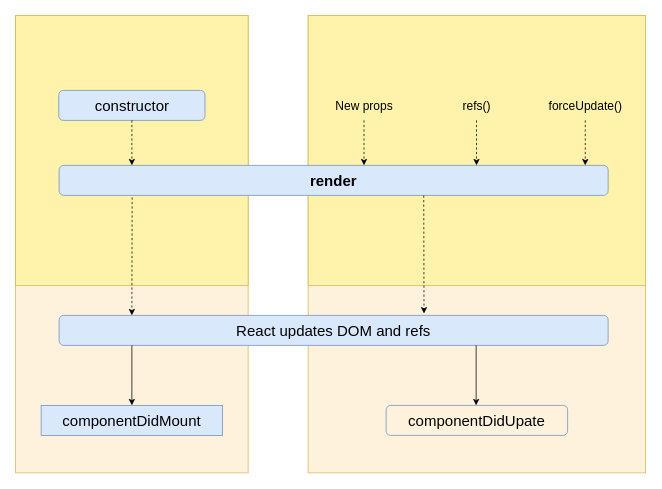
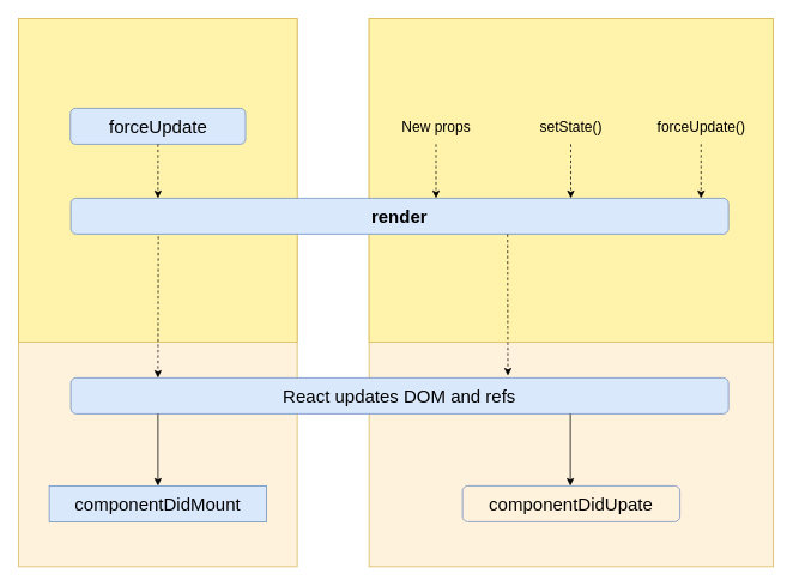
- <mxCell id="6" value="&lt;font style=&quot;font-size: 20px&quot;&gt;constructor&lt;/font&gt;" style="rounded=1;whiteSpace=wrap;html=1;fillColor=#dae8fc;strokeColor=#6c8ebf;" parent="1" vertex="1"><mxGeometry x="77.5" y="120" width="195" height="40" as="geometry" /></mxCell>
+ <mxCell id="6" value="&lt;font style=&quot;font-size: 20px&quot;&gt;forceUpdate&lt;/font&gt;" style="rounded=1;whiteSpace=wrap;html=1;fillColor=#dae8fc;strokeColor=#6c8ebf;" parent="1" vertex="1"><mxGeometry x="77.5" y="120" width="195" height="40" as="geometry" /></mxCell>
- <mxCell id="17" value="&lt;font style=&quot;font-size: 16px&quot;&gt;refs()&lt;/font&gt;" style="text;html=1;strokeColor=none;fillColor=none;align=center;verticalAlign=middle;whiteSpace=wrap;rounded=0;" parent="1" vertex="1"><mxGeometry x="590" y="130" width="90" height="20" as="geometry" /></mxCell>
+ <mxCell id="17" value="&lt;font style=&quot;font-size: 16px&quot;&gt;setState()&lt;/font&gt;" style="text;html=1;strokeColor=none;fillColor=none;align=center;verticalAlign=middle;whiteSpace=wrap;rounded=0;" parent="1" vertex="1"><mxGeometry x="590" y="130" width="90" height="20" as="geometry" /></mxCell>
